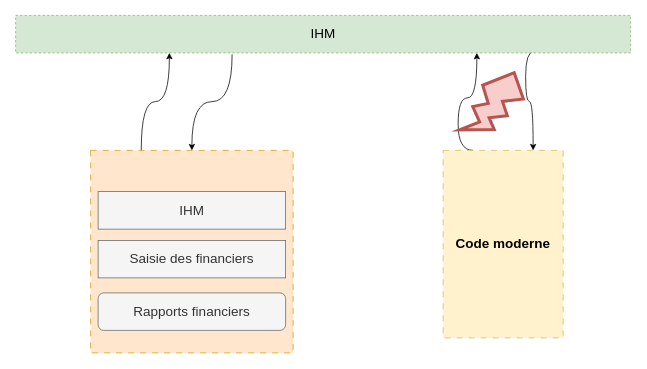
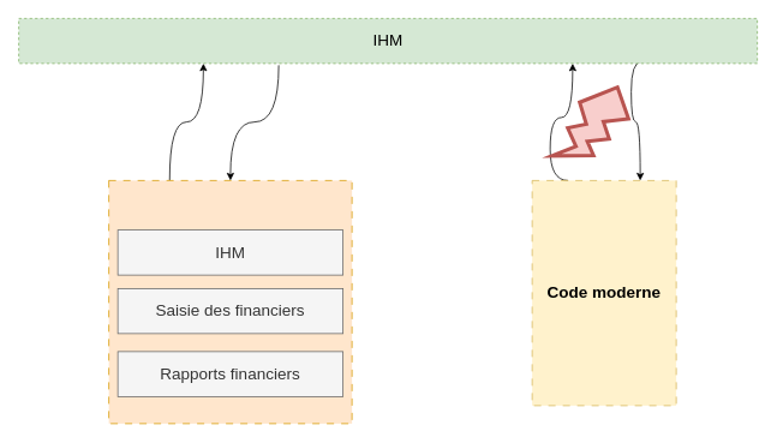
- <mxCell id="8" value="&lt;font style=&quot;font-size: 18px;&quot;&gt;Rapports financiers&lt;/font&gt;" style="whiteSpace=wrap;html=1;fillColor=#f5f5f5;fontColor=#333333;strokeColor=#666666;rounded=1;" parent="1" vertex="1"><mxGeometry x="130" y="390" width="250" height="50" as="geometry" /></mxCell>
+ <mxCell id="8" value="&lt;font style=&quot;font-size: 18px;&quot;&gt;Rapports financiers&lt;/font&gt;" style="rounded=0;whiteSpace=wrap;html=1;fillColor=#f5f5f5;fontColor=#333333;strokeColor=#666666;" parent="1" vertex="1"><mxGeometry x="130" y="390" width="250" height="50" as="geometry" /></mxCell>
